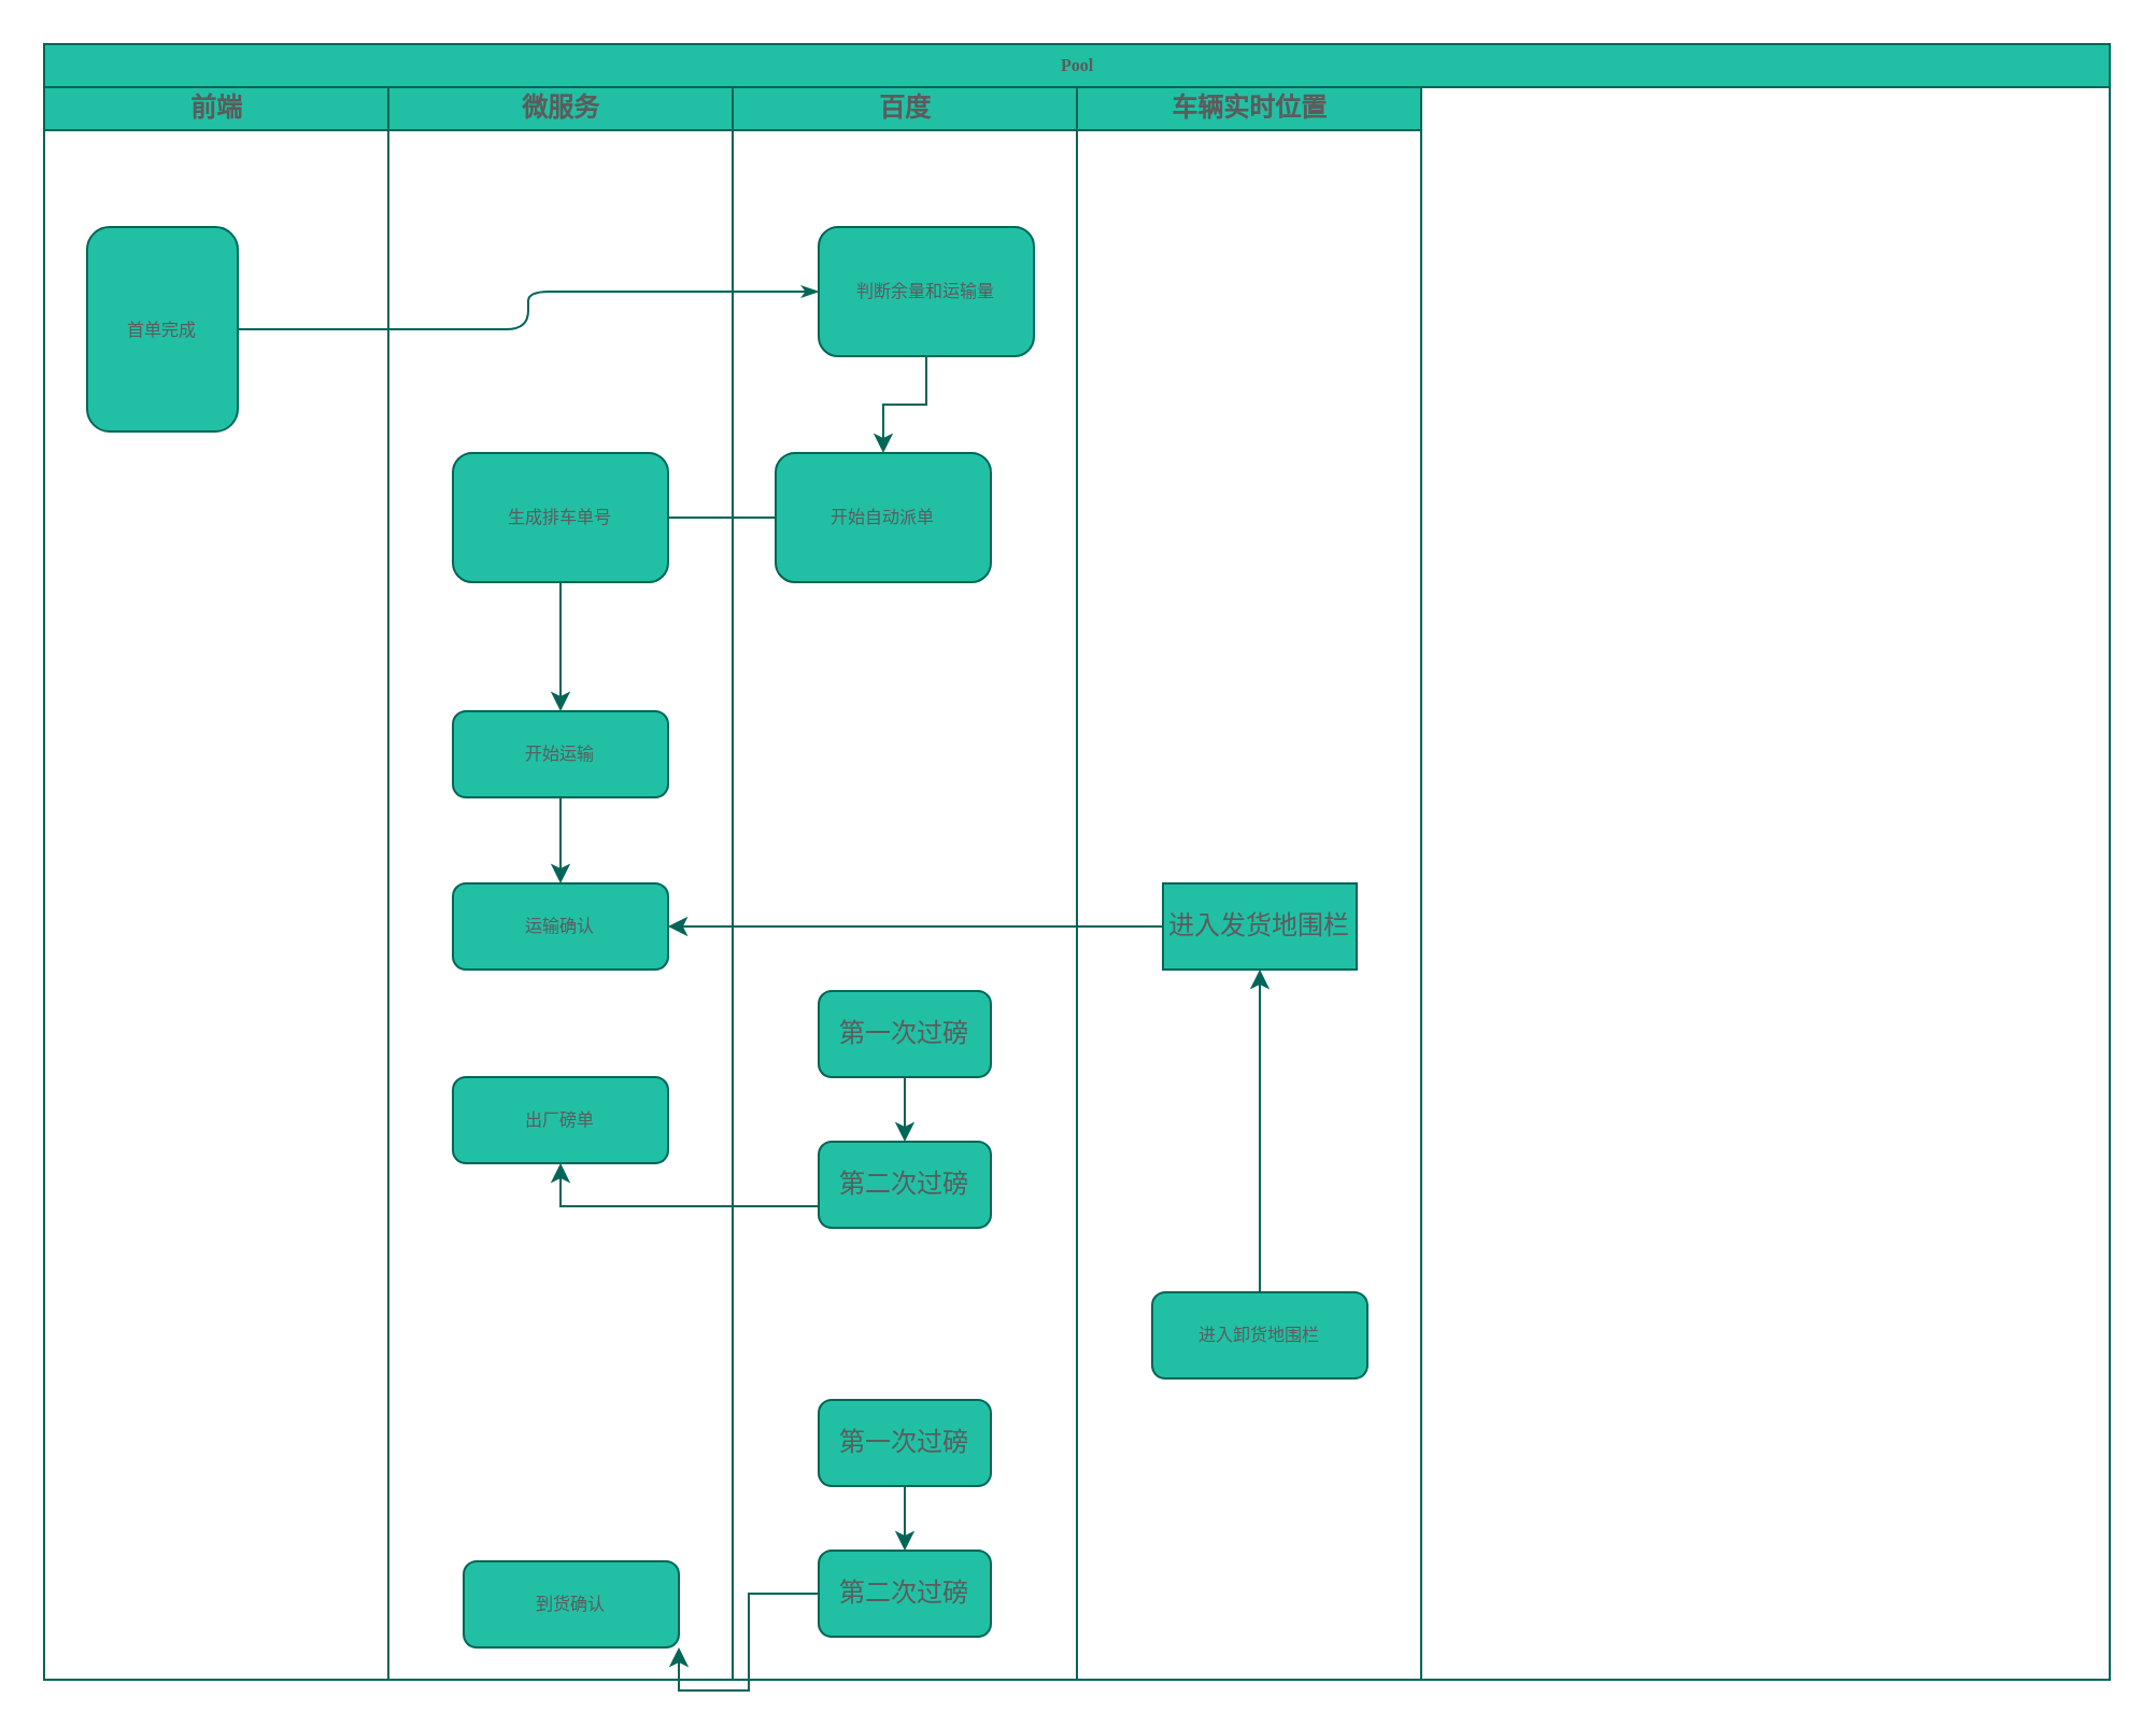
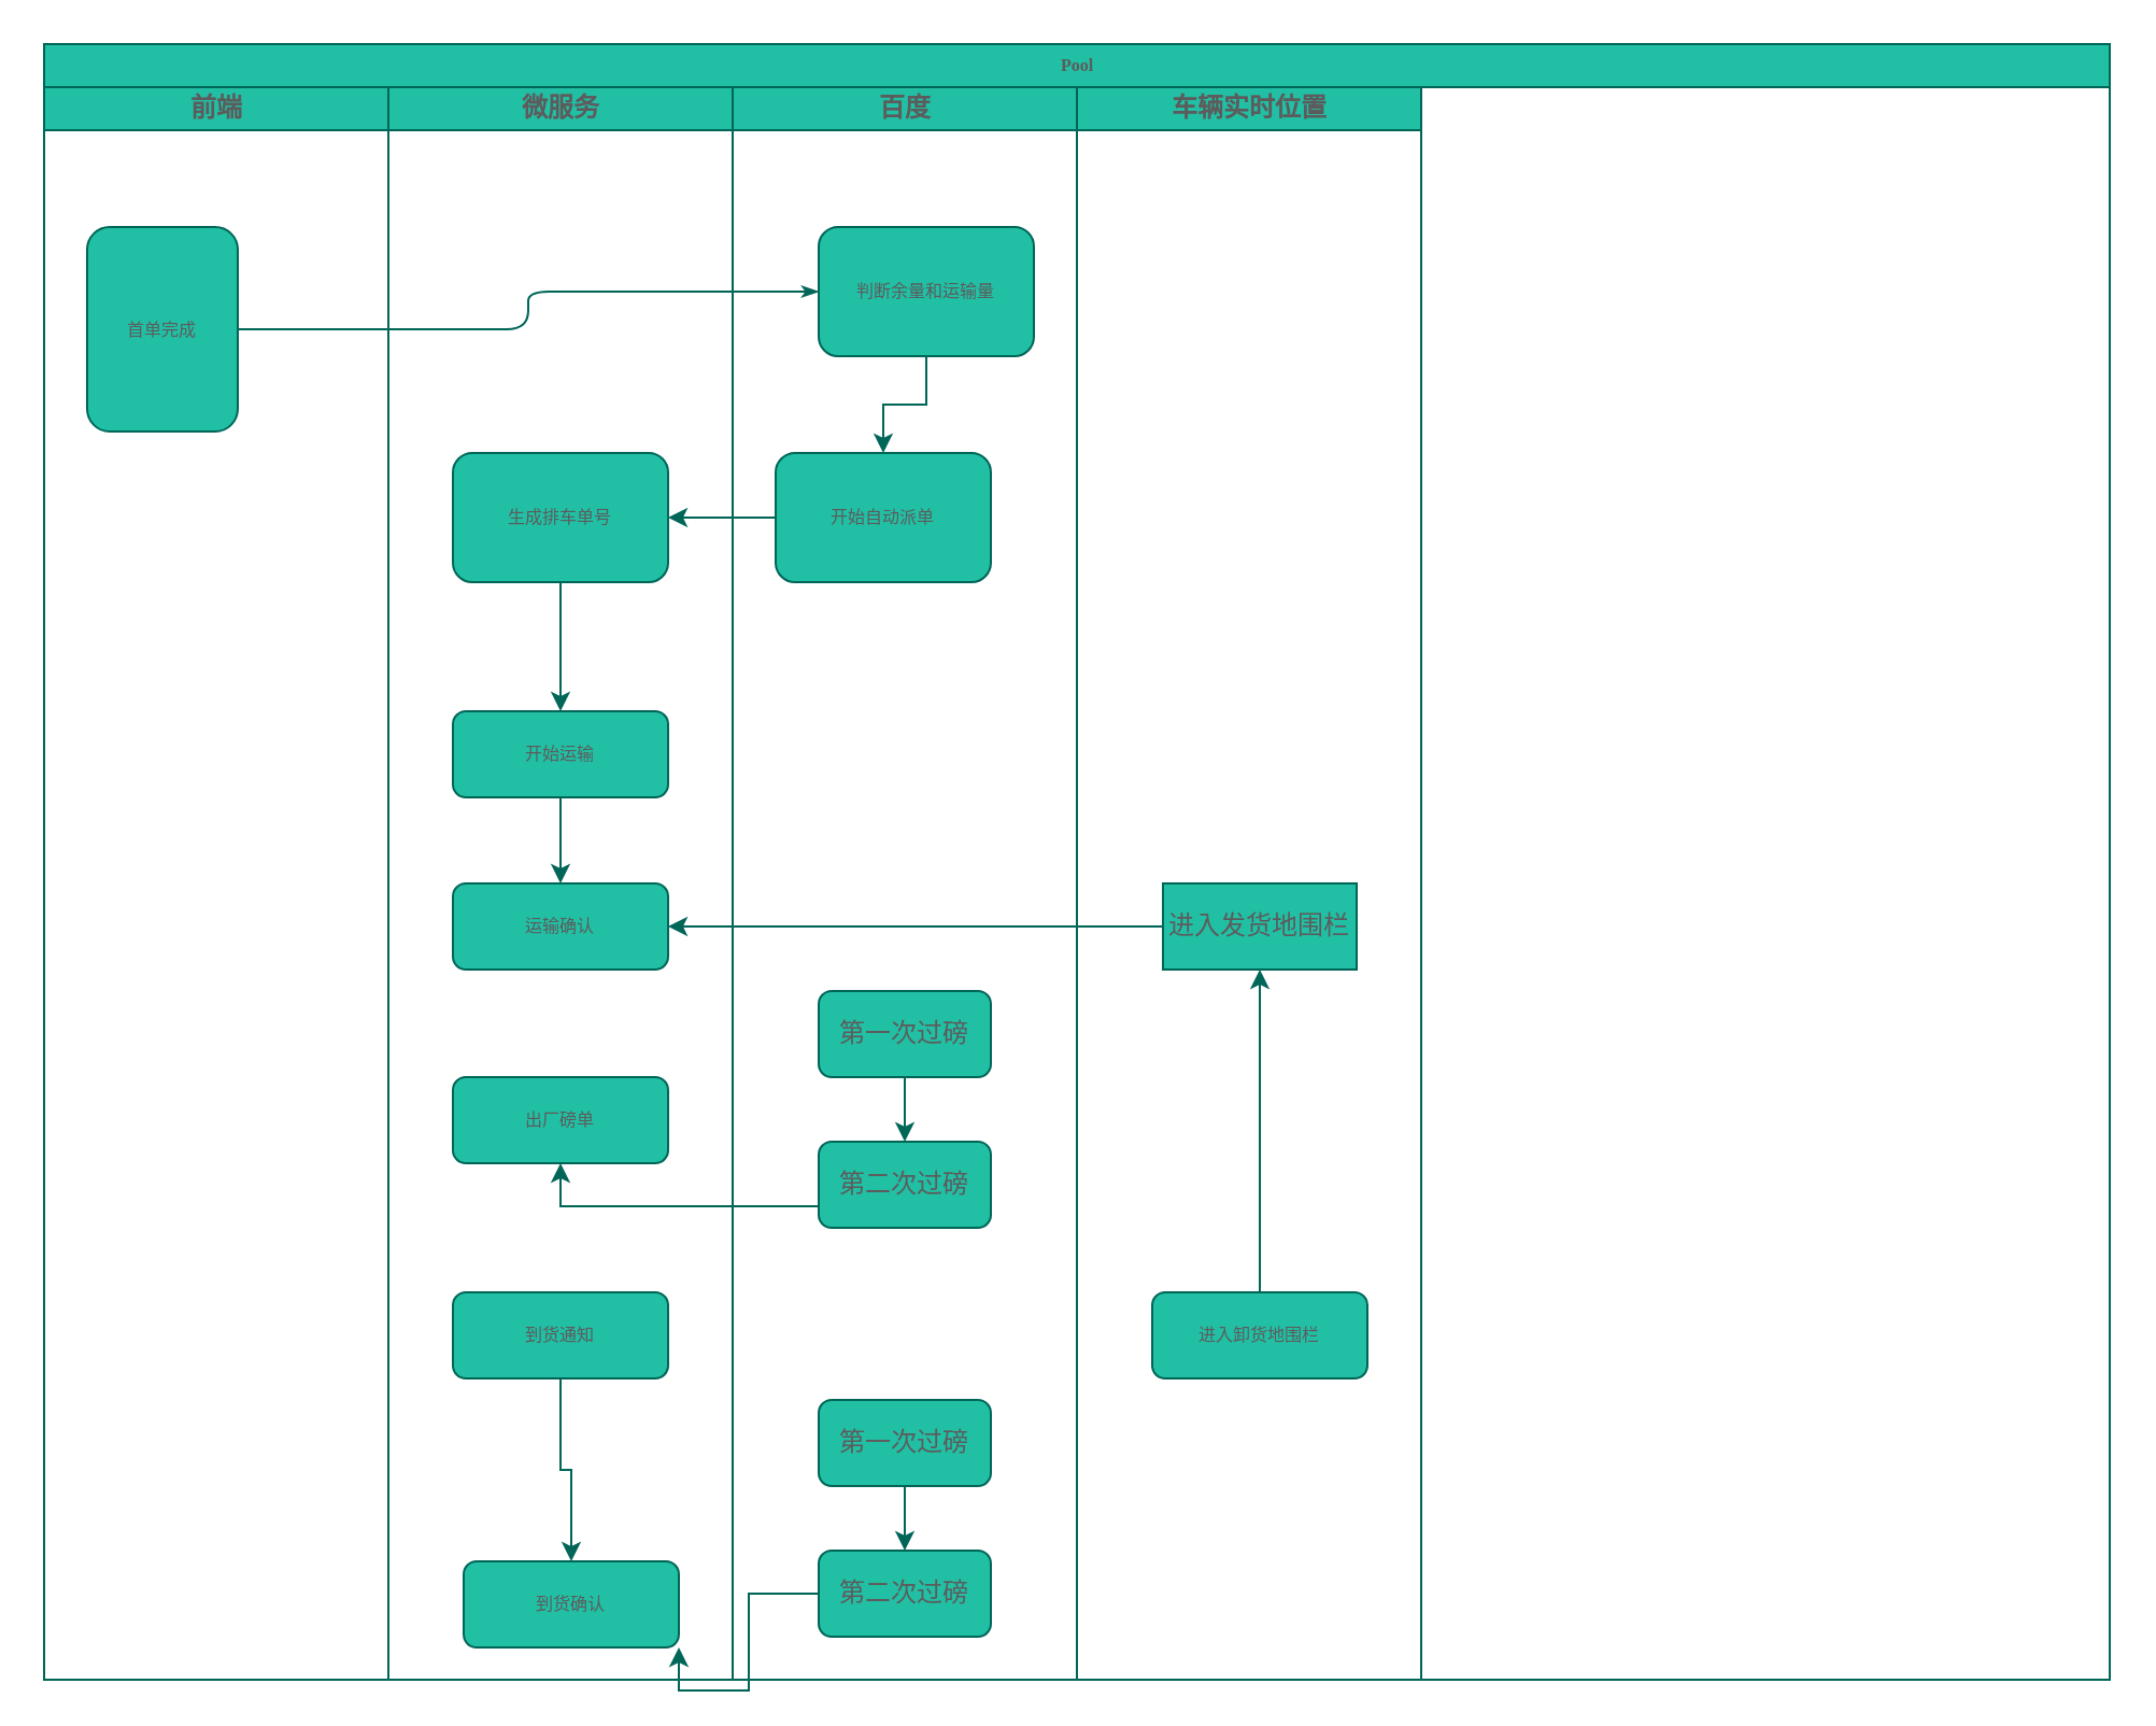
- <mxCell id="26" value="" style="edgeStyle=orthogonalEdgeStyle;rounded=0;orthogonalLoop=1;jettySize=auto;html=1;labelBackgroundColor=none;strokeColor=#006658;fontColor=default;endArrow=none;" edge="1" parent="2" source="19" target="8"><mxGeometry relative="1" as="geometry" /></mxCell>
+ <mxCell id="26" value="" style="edgeStyle=orthogonalEdgeStyle;rounded=0;orthogonalLoop=1;jettySize=auto;html=1;labelBackgroundColor=none;strokeColor=#006658;fontColor=default;" edge="1" parent="2" source="19" target="8"><mxGeometry relative="1" as="geometry" /></mxCell>
+ <mxCell id="14" value="到货通知" style="whiteSpace=wrap;html=1;fontSize=8;fontFamily=Verdana;rounded=1;shadow=0;labelBackgroundColor=none;strokeWidth=1;fillColor=#21C0A5;strokeColor=#006658;fontColor=#5C5C5C;" vertex="1" parent="6"><mxGeometry x="30" y="560" width="100" height="40" as="geometry" /></mxCell>
+ <mxCell id="13" value="" style="edgeStyle=orthogonalEdgeStyle;rounded=0;orthogonalLoop=1;jettySize=auto;html=1;labelBackgroundColor=none;strokeColor=#006658;fontColor=default;" edge="1" parent="6" source="14" target="15"><mxGeometry relative="1" as="geometry" /></mxCell>
